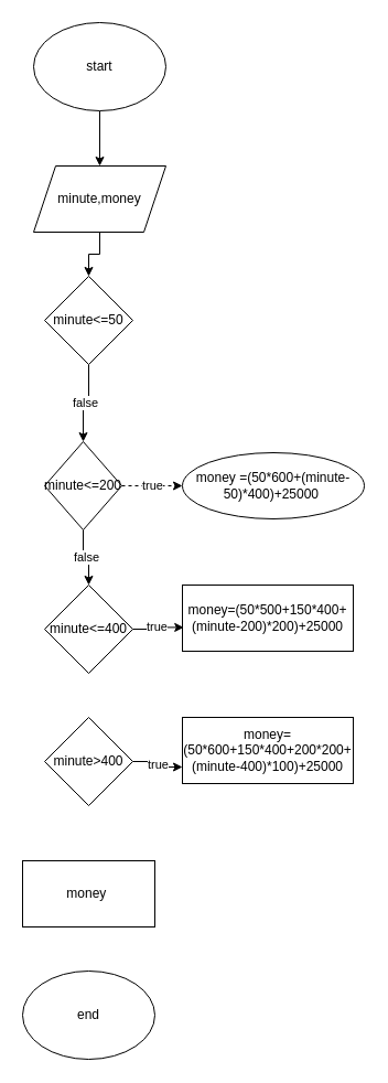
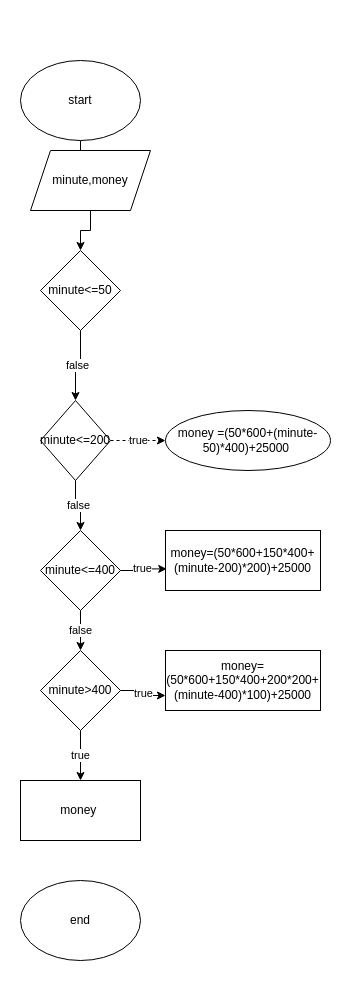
- <mxCell id="3" value="start" style="ellipse;whiteSpace=wrap;html=1;" parent="1" vertex="1"><mxGeometry x="30" y="20" width="120" height="80" as="geometry" /></mxCell>
+ <mxCell id="3" value="start" style="ellipse;whiteSpace=wrap;html=1;" parent="1" vertex="1"><mxGeometry x="20" y="60" width="120" height="80" as="geometry" /></mxCell>
- <mxCell id="17" value="money=(50*500+150*400+(minute-200)*200)+25000" style="rounded=0;whiteSpace=wrap;html=1;" parent="1" vertex="1"><mxGeometry x="165" y="530" width="155" height="60" as="geometry" /></mxCell>
+ <mxCell id="17" value="money=(50*600+150*400+(minute-200)*200)+25000" style="rounded=0;whiteSpace=wrap;html=1;" parent="1" vertex="1"><mxGeometry x="165" y="530" width="155" height="60" as="geometry" /></mxCell>
+ <mxCell id="11" value="false" style="edgeStyle=orthogonalEdgeStyle;rounded=0;orthogonalLoop=1;jettySize=auto;html=1;entryX=0.5;entryY=0;entryDx=0;entryDy=0;" parent="1" source="12" target="15" edge="1"><mxGeometry relative="1" as="geometry" /></mxCell>
+ <mxCell id="14" value="true" style="edgeStyle=orthogonalEdgeStyle;rounded=0;orthogonalLoop=1;jettySize=auto;html=1;entryX=0.5;entryY=0;entryDx=0;entryDy=0;" parent="1" source="15" target="19" edge="1"><mxGeometry relative="1" as="geometry" /></mxCell>
